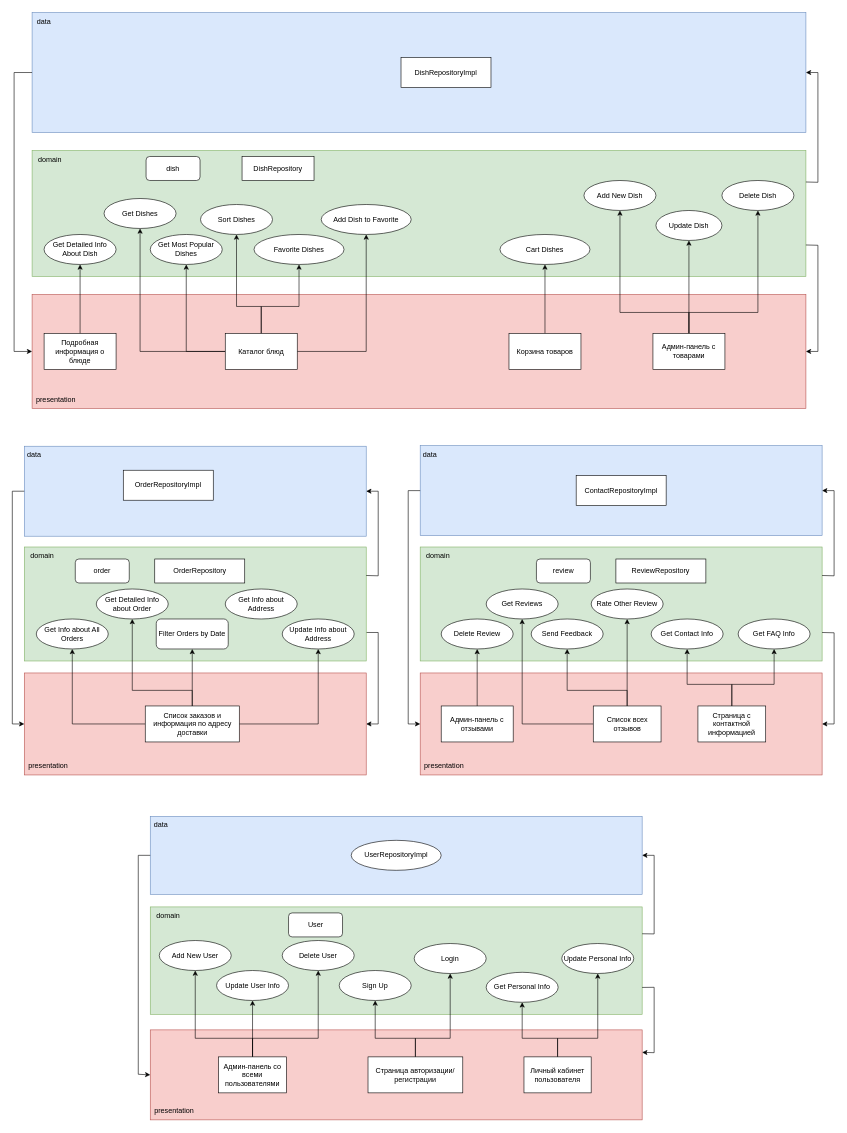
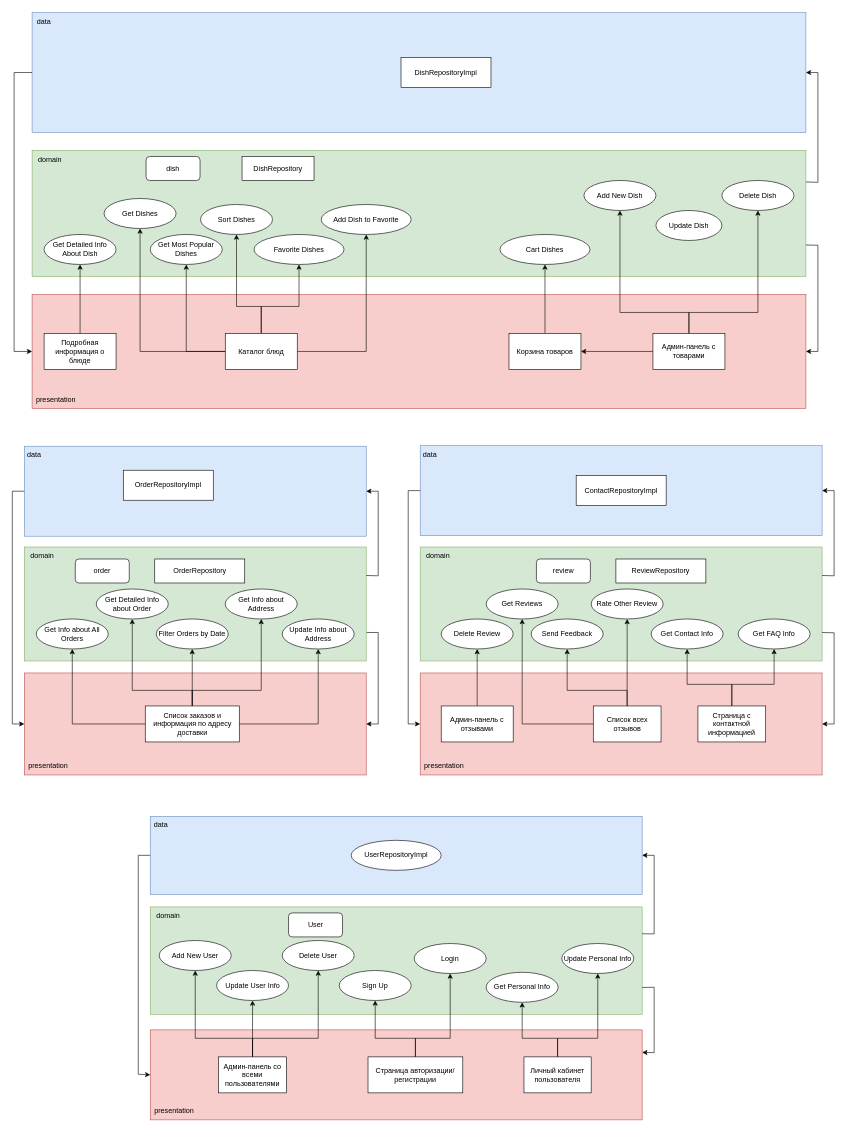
- <mxCell id="102" style="edgeStyle=orthogonalEdgeStyle;rounded=0;orthogonalLoop=1;jettySize=auto;html=1;entryX=0.5;entryY=1;entryDx=0;entryDy=0;" edge="1" parent="1" source="104" target="29"><mxGeometry relative="1" as="geometry" /></mxCell>
+ <mxCell id="102" style="edgeStyle=orthogonalEdgeStyle;rounded=0;orthogonalLoop=1;jettySize=auto;html=1;" edge="1" parent="1" source="104" target="100"><mxGeometry relative="1" as="geometry" /></mxCell>
- <mxCell id="40" value="Filter Orders by Date" style="whiteSpace=wrap;html=1;rounded=1;" parent="1" vertex="1"><mxGeometry x="260" y="1031" width="120" height="50" as="geometry" /></mxCell>
+ <mxCell id="40" value="Filter Orders by Date" style="ellipse;whiteSpace=wrap;html=1;" parent="1" vertex="1"><mxGeometry x="260" y="1031" width="120" height="50" as="geometry" /></mxCell>
+ <mxCell id="35" style="edgeStyle=orthogonalEdgeStyle;rounded=0;orthogonalLoop=1;jettySize=auto;html=1;entryX=0.5;entryY=1;entryDx=0;entryDy=0;" edge="1" parent="1" source="37" target="41"><mxGeometry relative="1" as="geometry"><Array as="points"><mxPoint x="320" y="1150" /><mxPoint x="435" y="1150" /></Array></mxGeometry></mxCell>
